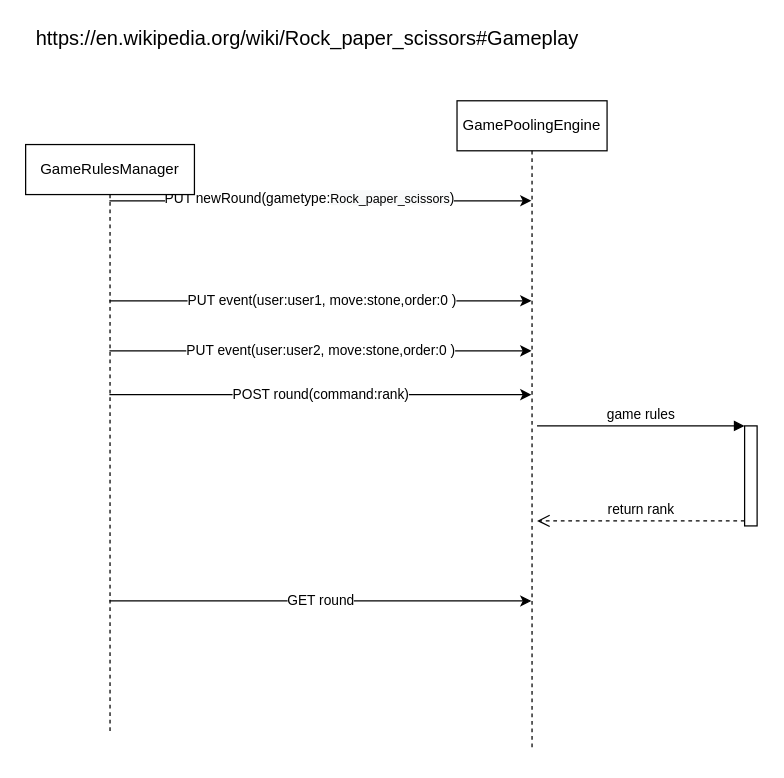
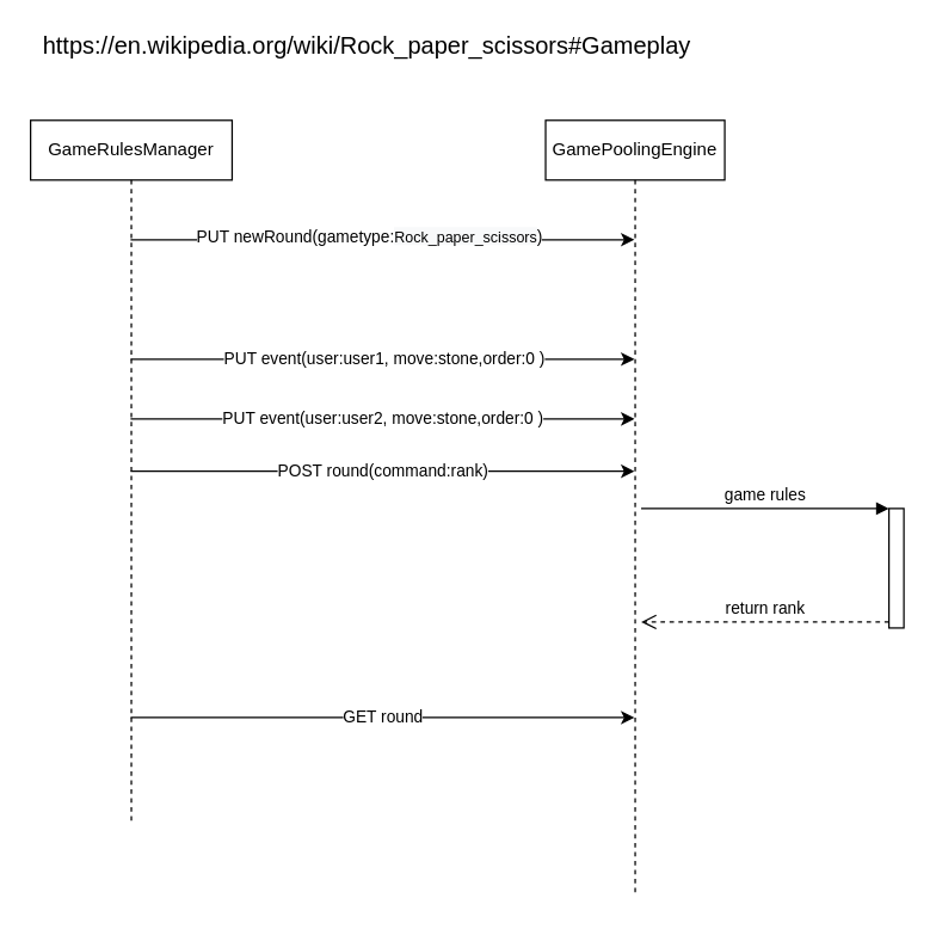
- <mxCell id="10" value="GameRulesManager" style="shape=umlLifeline;perimeter=lifelinePerimeter;whiteSpace=wrap;html=1;container=1;collapsible=0;recursiveResize=0;outlineConnect=0;" parent="1" vertex="1"><mxGeometry x="20" y="115" width="135" height="470" as="geometry" /></mxCell>
+ <mxCell id="10" value="GameRulesManager" style="shape=umlLifeline;perimeter=lifelinePerimeter;whiteSpace=wrap;html=1;container=1;collapsible=0;recursiveResize=0;outlineConnect=0;" parent="1" vertex="1"><mxGeometry x="20" y="80" width="135" height="470" as="geometry" /></mxCell>
